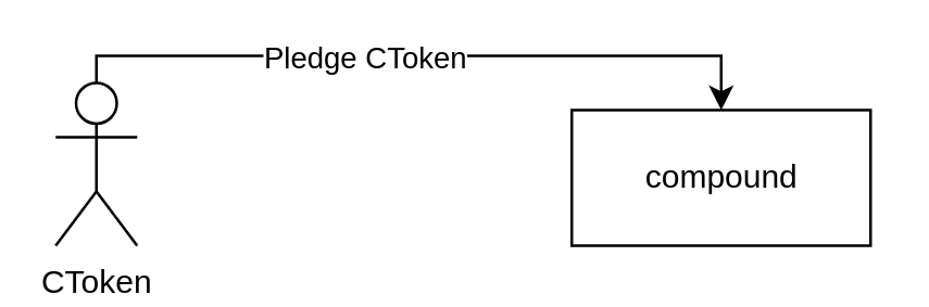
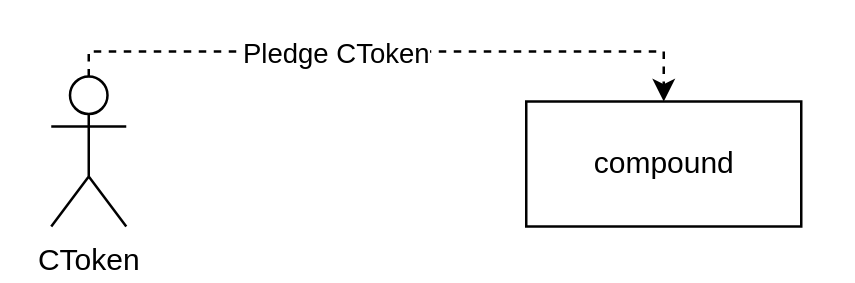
- <mxCell id="2" style="edgeStyle=orthogonalEdgeStyle;rounded=0;orthogonalLoop=1;jettySize=auto;html=1;entryX=0.5;entryY=0;entryDx=0;entryDy=0;" edge="1" parent="1" source="4" target="5"><mxGeometry relative="1" as="geometry"><Array as="points"><mxPoint x="35" y="20" /><mxPoint x="265" y="20" /></Array></mxGeometry></mxCell>
+ <mxCell id="2" style="edgeStyle=orthogonalEdgeStyle;rounded=0;orthogonalLoop=1;jettySize=auto;html=1;entryX=0.5;entryY=0;entryDx=0;entryDy=0;dashed=1;" edge="1" parent="1" source="4" target="5"><mxGeometry relative="1" as="geometry"><Array as="points"><mxPoint x="35" y="20" /><mxPoint x="265" y="20" /></Array></mxGeometry></mxCell>
